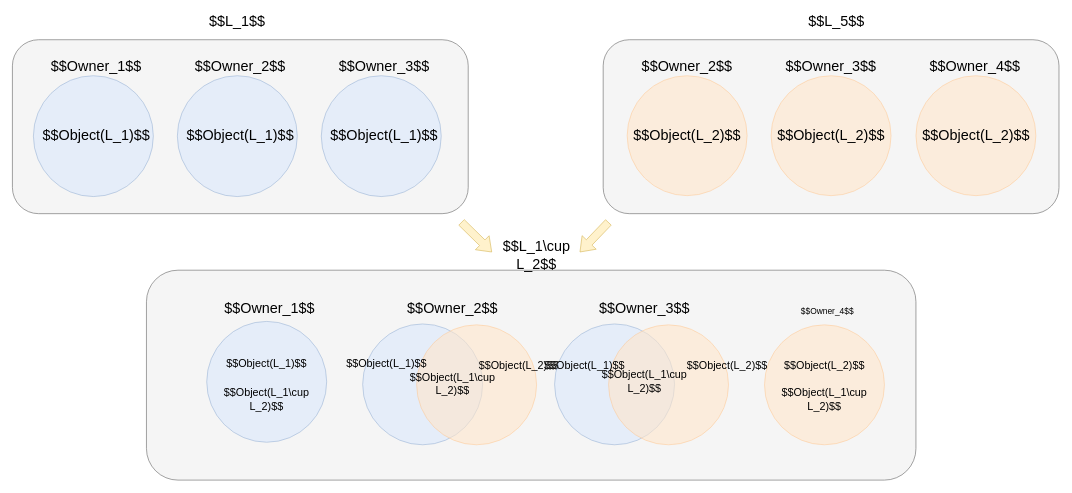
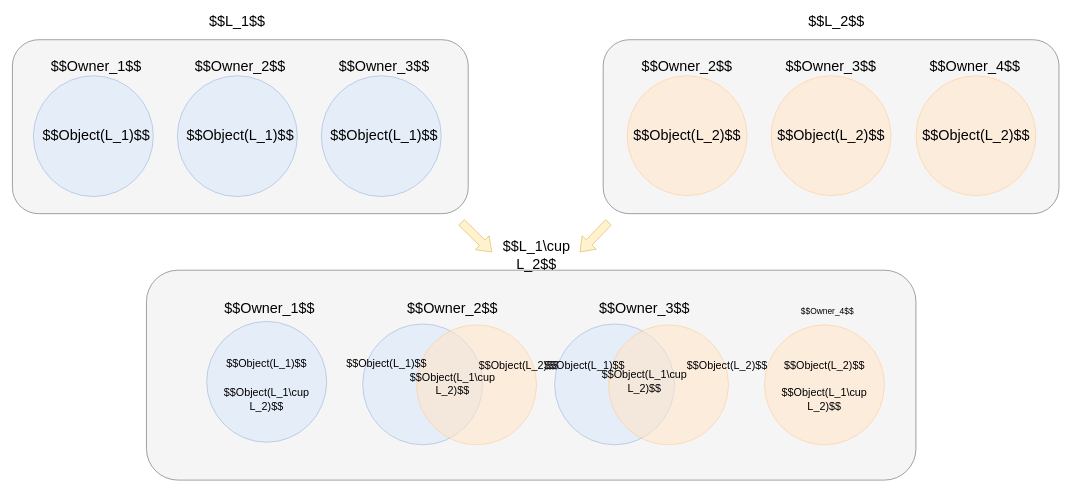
- <mxCell id="43" value="&lt;font style=&quot;font-size: 24px;&quot;&gt;$$L_5$$&lt;/font&gt;" style="text;html=1;strokeColor=none;fillColor=none;align=center;verticalAlign=middle;whiteSpace=wrap;rounded=0;fontSize=12;fontFamily=Helvetica;fontColor=default;" vertex="1" parent="1"><mxGeometry x="1364" y="20" width="60" height="30" as="geometry" /></mxCell>
+ <mxCell id="43" value="&lt;font style=&quot;font-size: 24px;&quot;&gt;$$L_2$$&lt;/font&gt;" style="text;html=1;strokeColor=none;fillColor=none;align=center;verticalAlign=middle;whiteSpace=wrap;rounded=0;fontSize=12;fontFamily=Helvetica;fontColor=default;" vertex="1" parent="1"><mxGeometry x="1364" y="20" width="60" height="30" as="geometry" /></mxCell>
